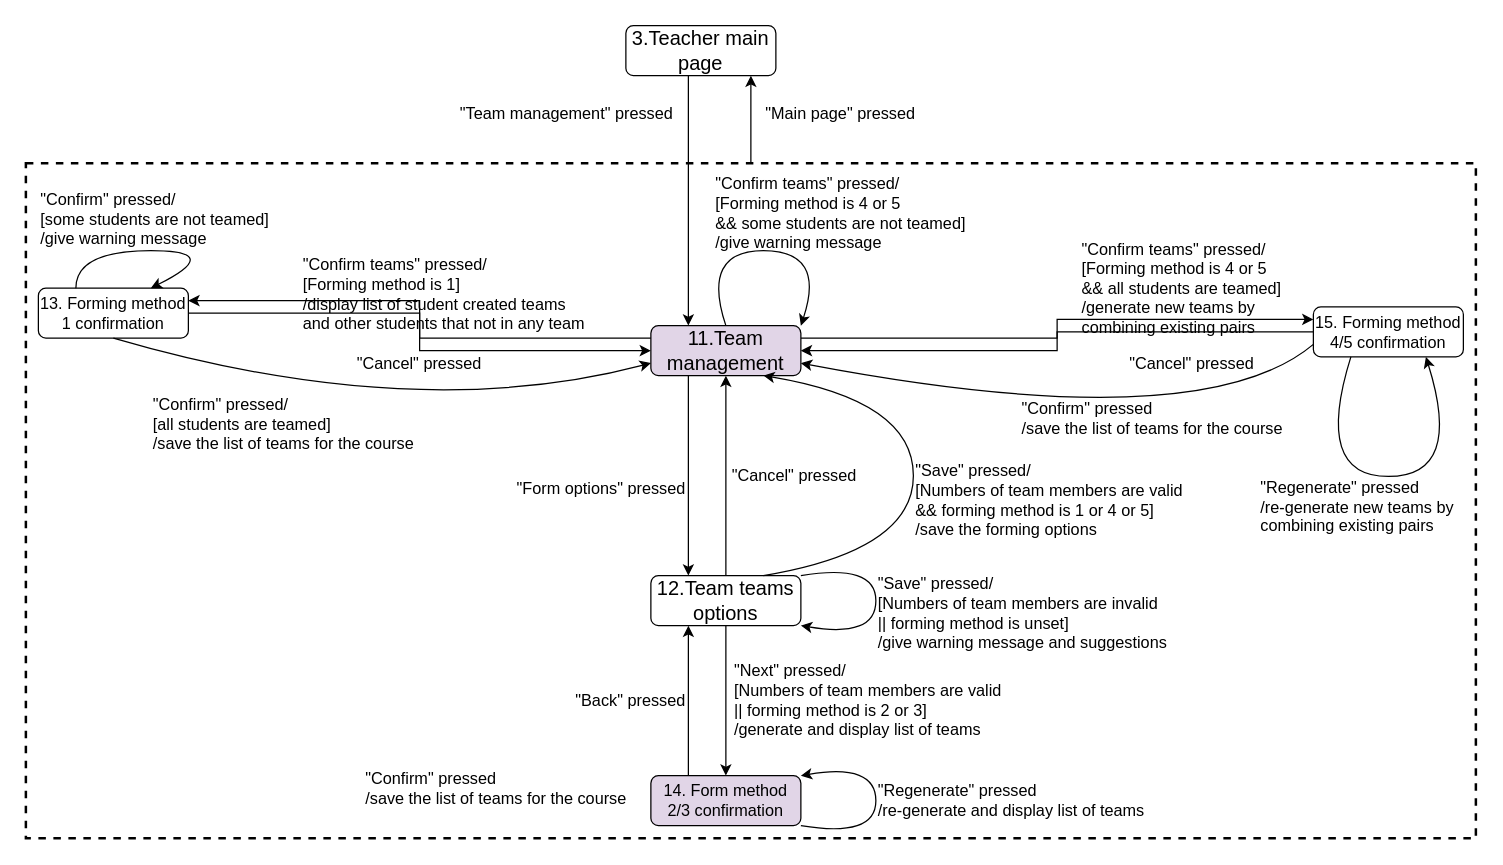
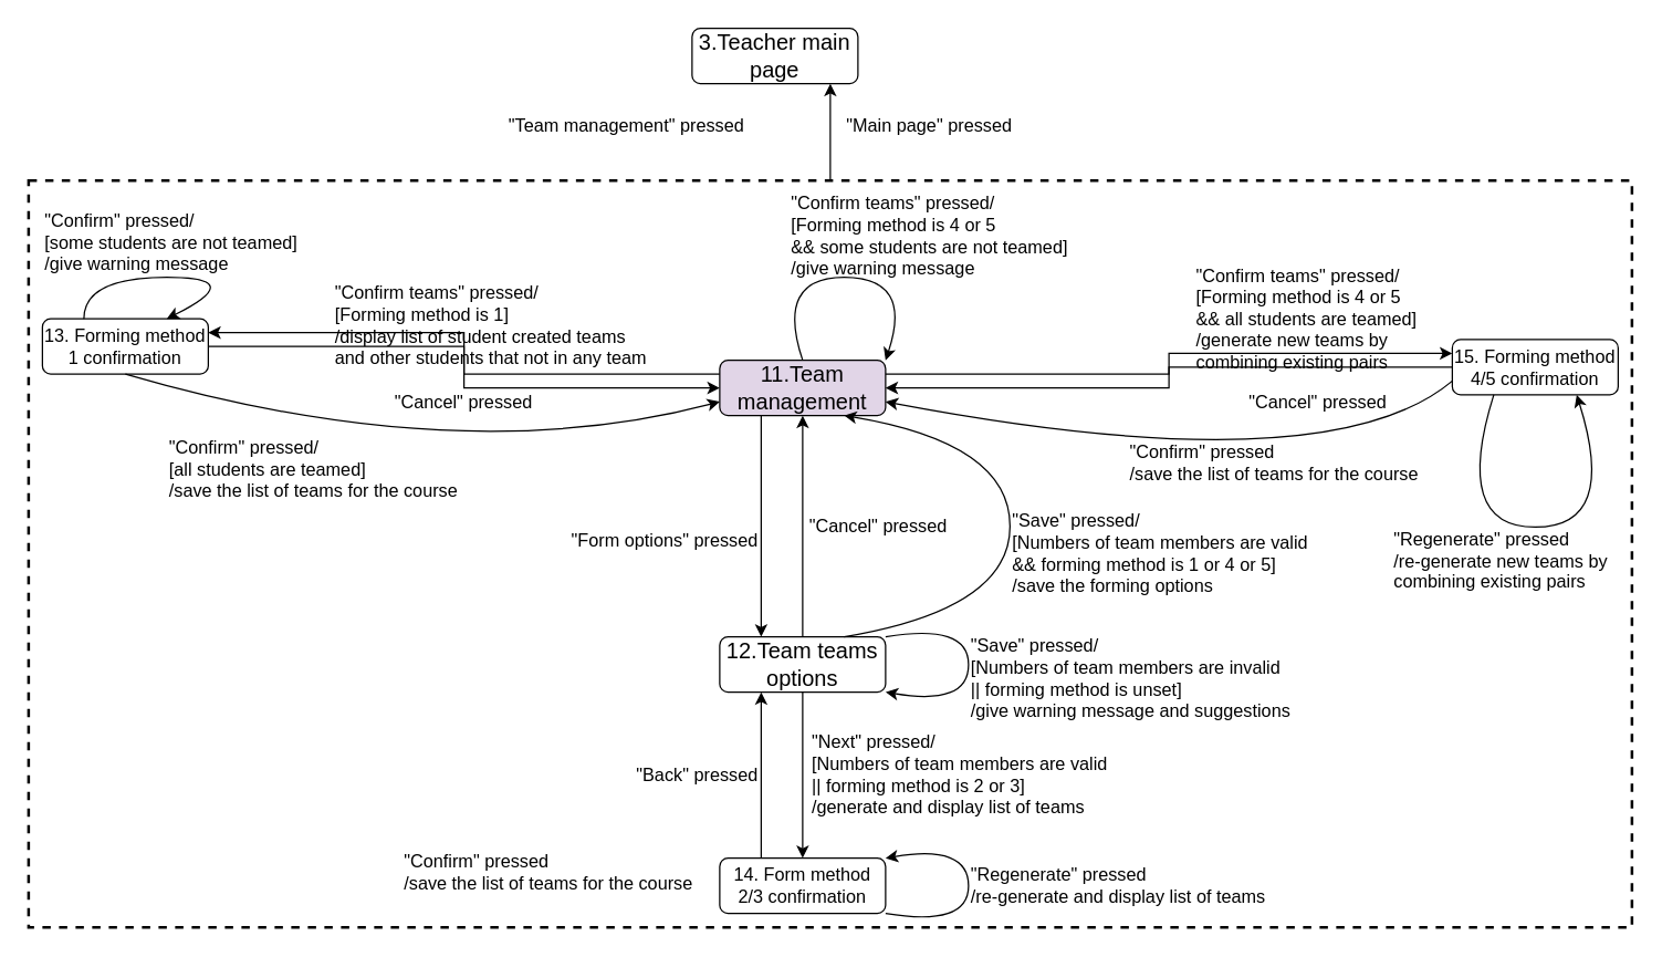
- <mxCell id="45" value="" style="endArrow=classic;html=1;edgeStyle=elbowEdgeStyle;" parent="1" source="3" target="7" edge="1"><mxGeometry width="50" height="50" relative="1" as="geometry"><mxPoint x="710" y="25" as="sourcePoint" /><mxPoint x="760" y="-25" as="targetPoint" /><Array as="points"><mxPoint x="550" y="110" /><mxPoint x="550" y="90" /><mxPoint x="590" y="70" /><mxPoint x="600" y="70" /><mxPoint x="590" y="80" /></Array></mxGeometry></mxCell>
- <mxCell id="28" value="&lt;font style=&quot;font-size: 13px&quot;&gt;14. Form method 2/3 confirmation&lt;/font&gt;" style="rounded=1;whiteSpace=wrap;html=1;fillColor=#e1d5e7;" parent="1" vertex="1"><mxGeometry x="520" y="620" width="120" height="40" as="geometry" /></mxCell>
+ <mxCell id="28" value="&lt;font style=&quot;font-size: 13px&quot;&gt;14. Form method 2/3 confirmation&lt;/font&gt;" style="rounded=1;whiteSpace=wrap;html=1;" parent="1" vertex="1"><mxGeometry x="520" y="620" width="120" height="40" as="geometry" /></mxCell>
